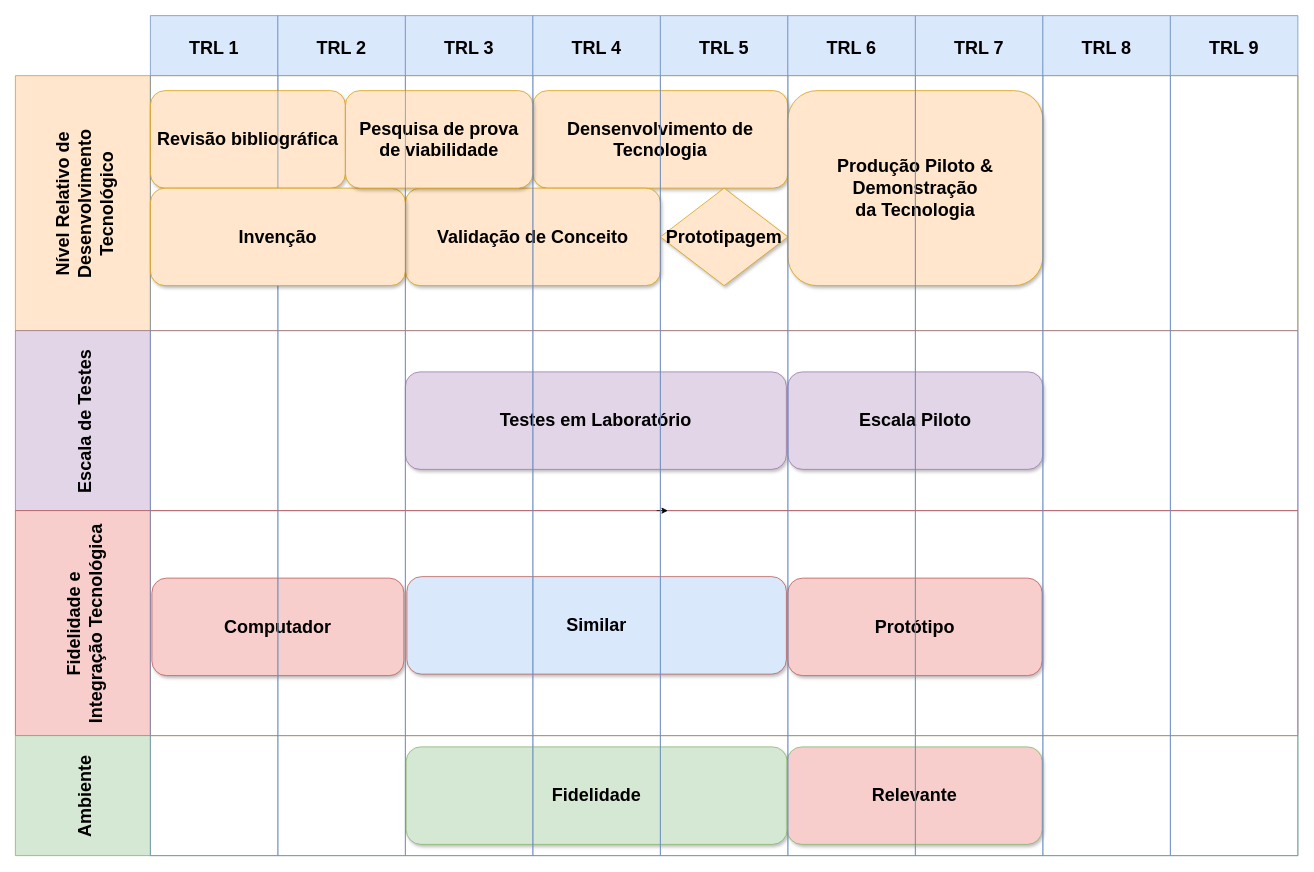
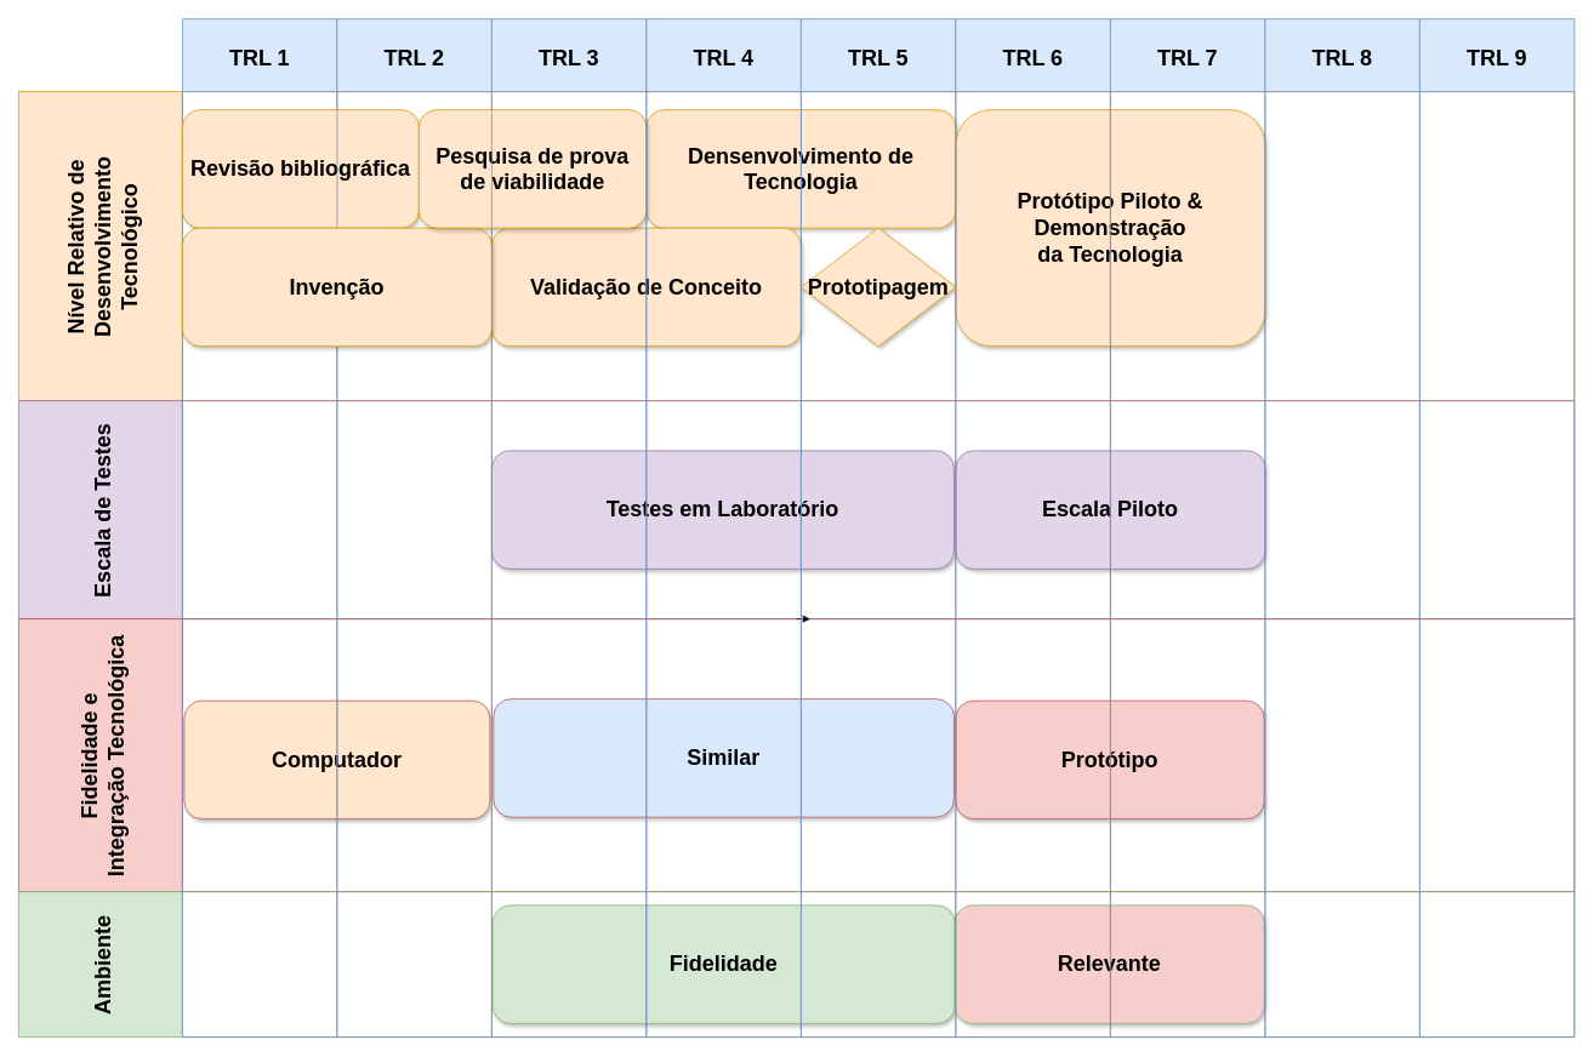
- <mxCell id="17" value="Produção Piloto &amp;amp; Demonstração &lt;br&gt;da Tecnologia" style="rounded=1;whiteSpace=wrap;html=1;fontSize=24;fillColor=#ffe6cc;strokeColor=#d79b00;shadow=1;sketch=0;glass=0;gradientColor=none;fontStyle=1" vertex="1" parent="2"><mxGeometry x="1030" y="20" width="340" height="260" as="geometry" /></mxCell>
+ <mxCell id="17" value="Protótipo Piloto &amp;amp; Demonstração &lt;br&gt;da Tecnologia" style="rounded=1;whiteSpace=wrap;html=1;fontSize=24;fillColor=#ffe6cc;strokeColor=#d79b00;shadow=1;sketch=0;glass=0;gradientColor=none;fontStyle=1" vertex="1" parent="2"><mxGeometry x="1030" y="20" width="340" height="260" as="geometry" /></mxCell>
- <mxCell id="8" value="Computador" style="rounded=1;whiteSpace=wrap;html=1;fontSize=24;fillColor=#f8cecc;strokeColor=#b85450;shadow=1;sketch=0;glass=0;fontStyle=1" vertex="1" parent="7"><mxGeometry x="182" y="90" width="336" height="130" as="geometry" /></mxCell>
+ <mxCell id="8" value="Computador" style="rounded=1;whiteSpace=wrap;html=1;fontSize=24;fillColor=#ffe6cc;strokeColor=#b85450;shadow=1;sketch=0;glass=0;fontStyle=1;" vertex="1" parent="7"><mxGeometry x="182" y="90" width="336" height="130" as="geometry" /></mxCell>
